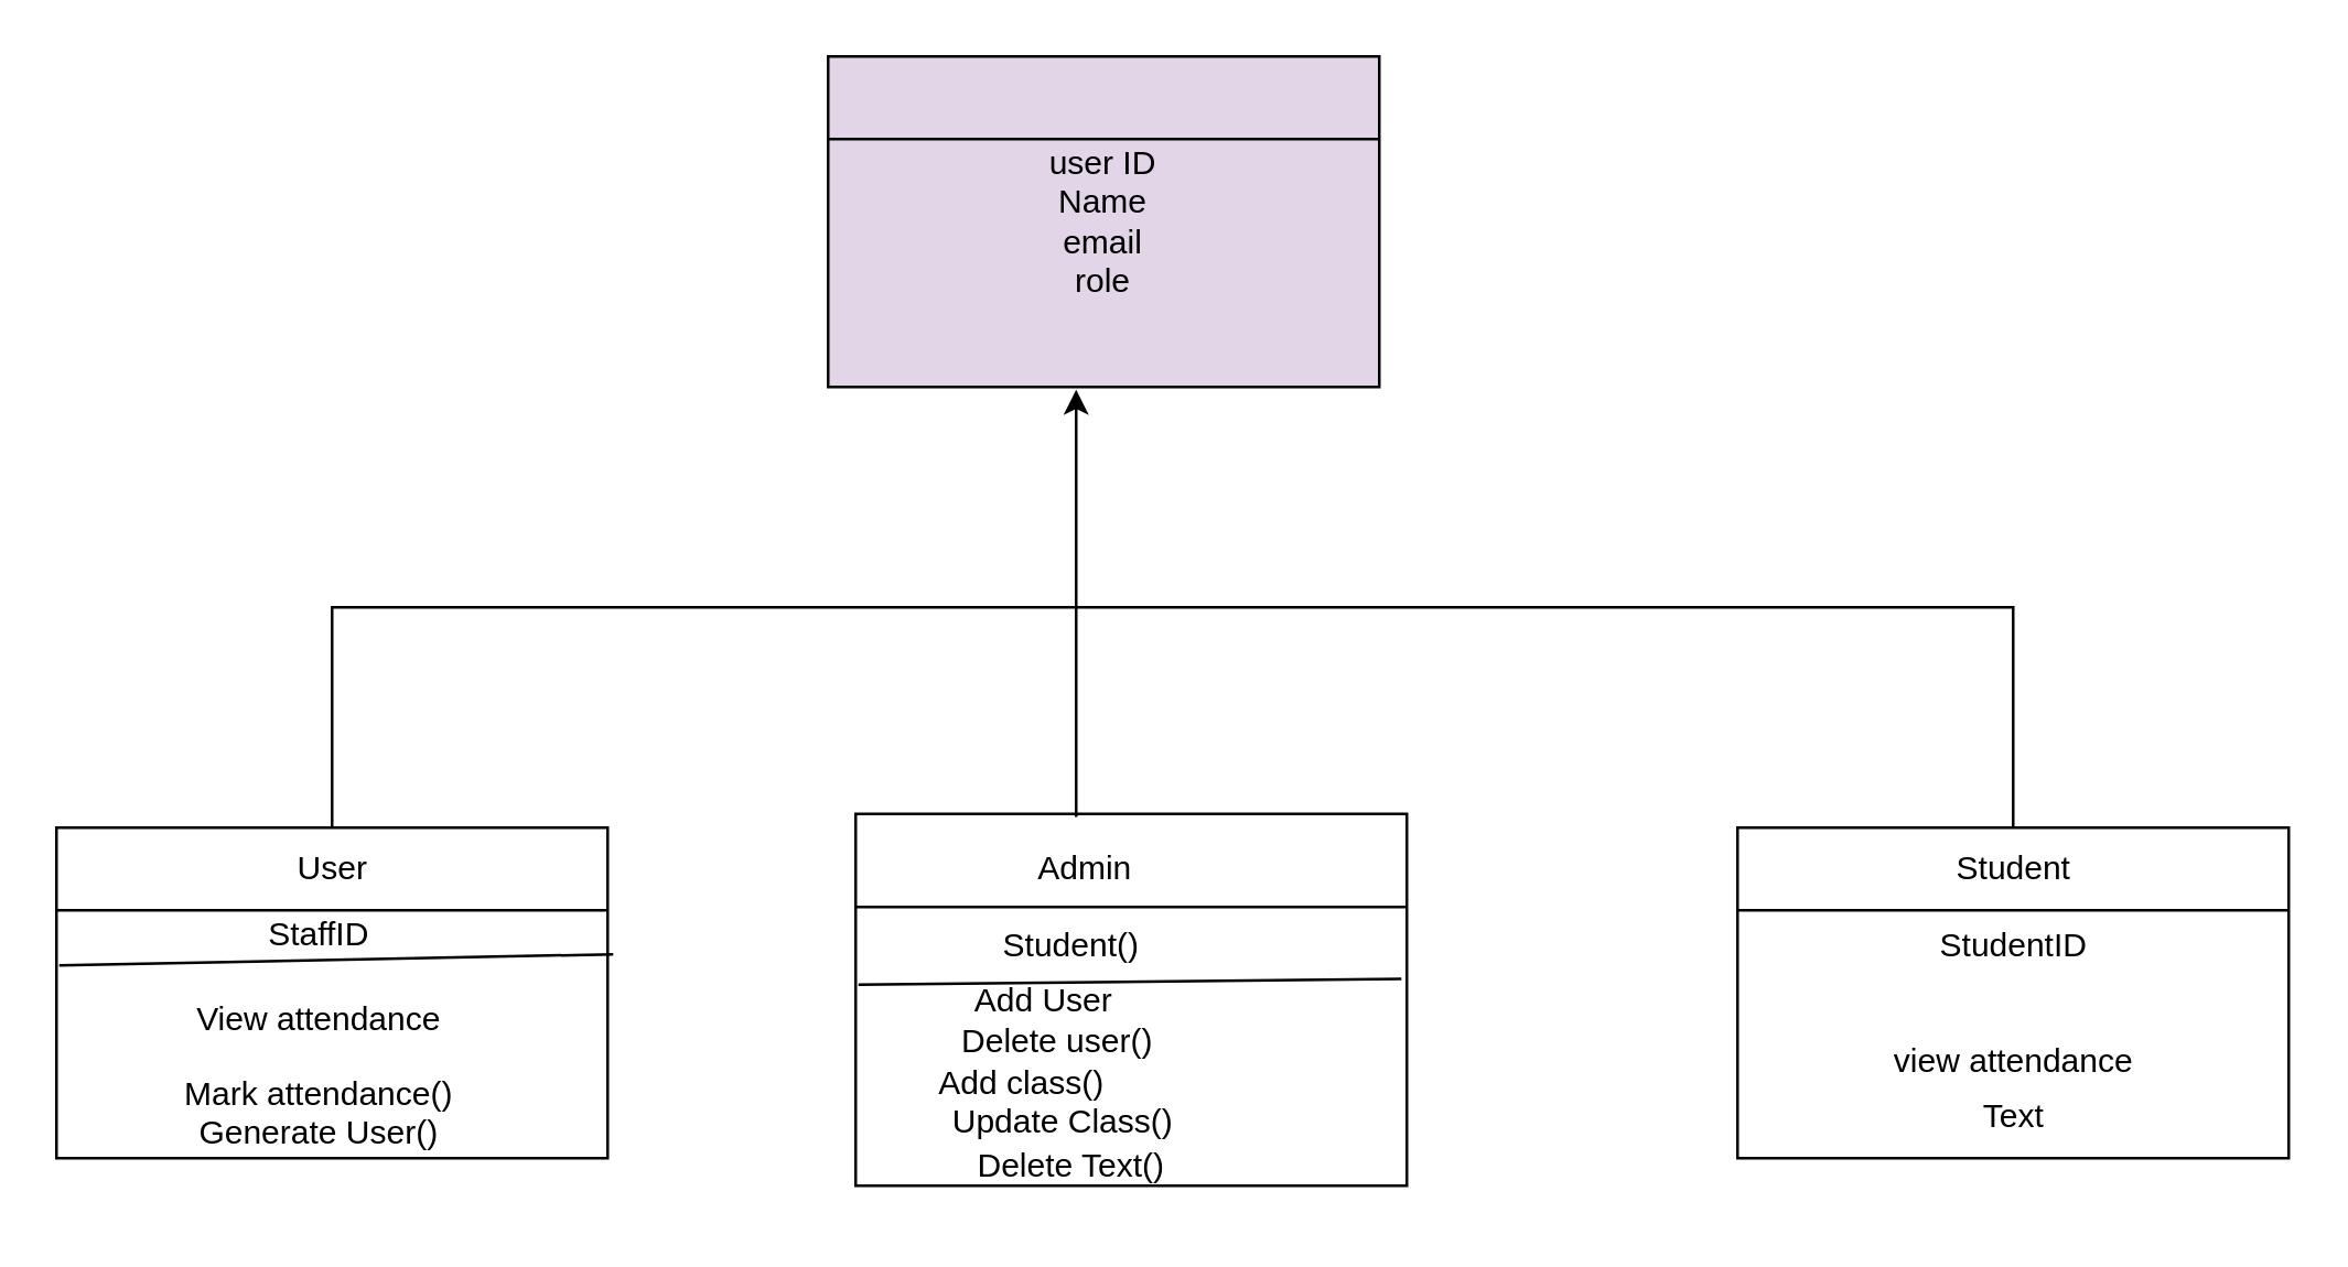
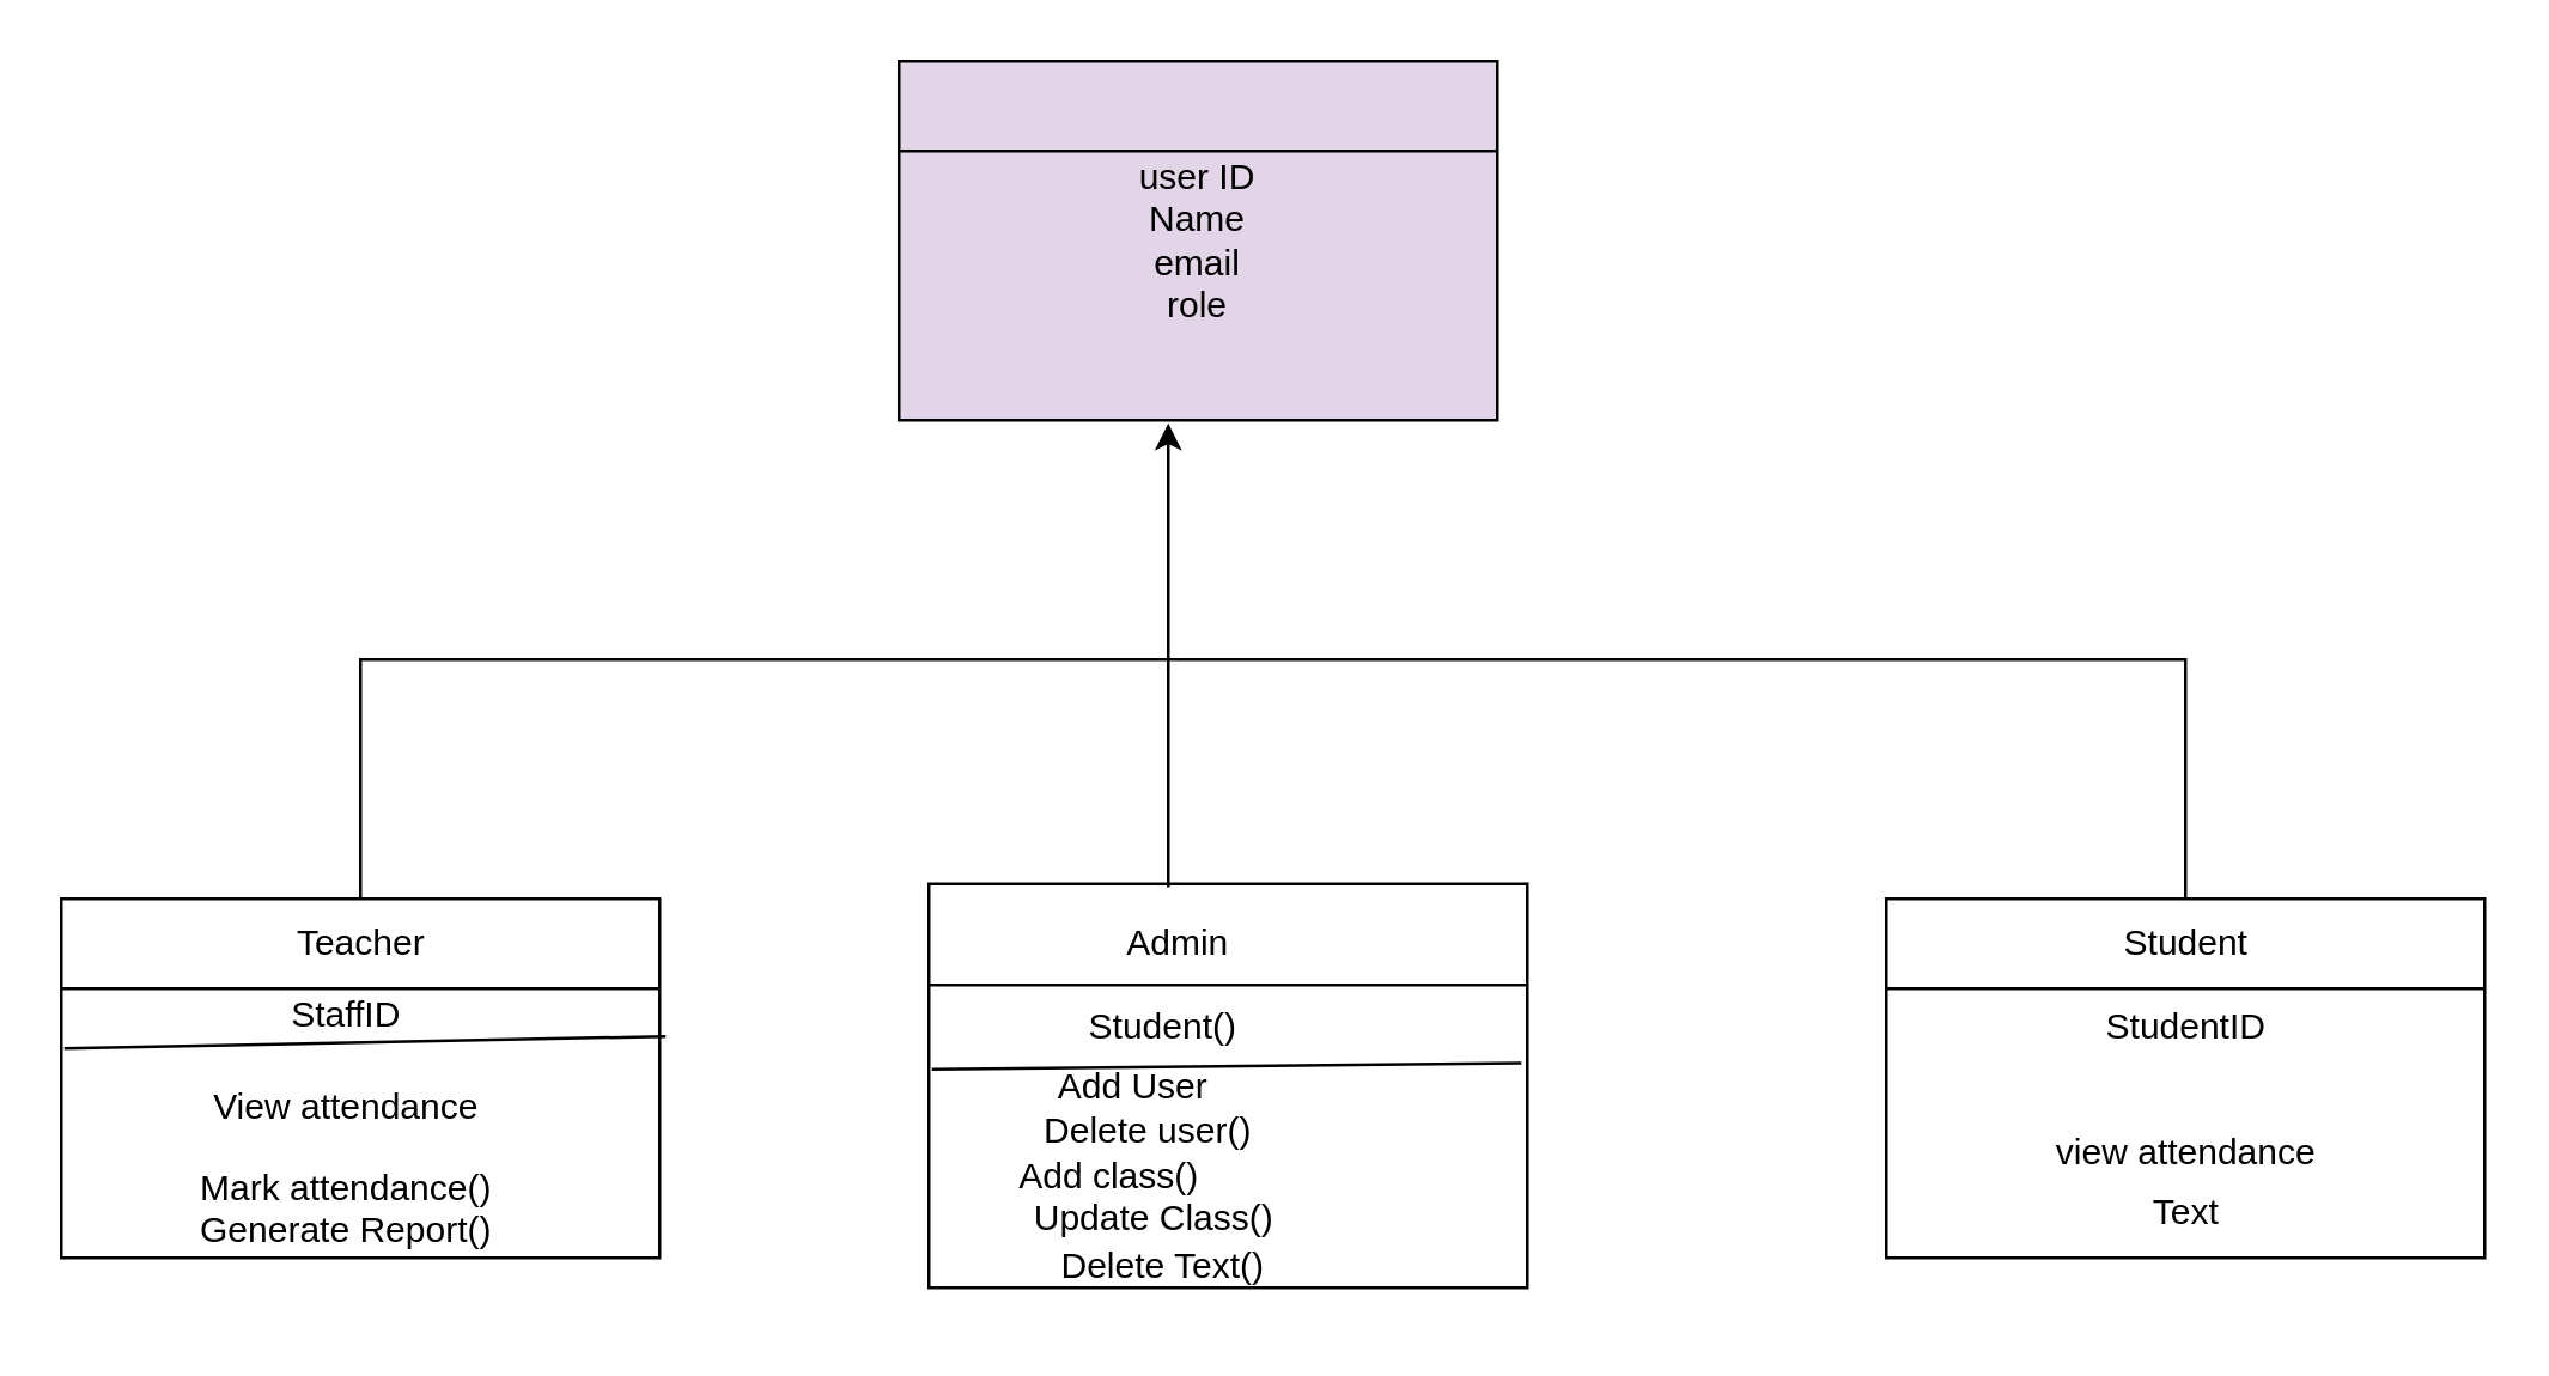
- <mxCell id="13" value="User" style="text;html=1;align=center;verticalAlign=middle;resizable=0;points=[];autosize=1;strokeColor=none;fillColor=none;" vertex="1" parent="1"><mxGeometry x="85" y="300" width="70" height="30" as="geometry" /></mxCell>
+ <mxCell id="13" value="Teacher" style="text;html=1;align=center;verticalAlign=middle;resizable=0;points=[];autosize=1;strokeColor=none;fillColor=none;" vertex="1" parent="1"><mxGeometry x="85" y="300" width="70" height="30" as="geometry" /></mxCell>
- <mxCell id="12" value="Generate User()" style="text;html=1;align=center;verticalAlign=middle;resizable=0;points=[];autosize=1;strokeColor=none;fillColor=none;" vertex="1" parent="1"><mxGeometry x="55" y="396" width="120" height="30" as="geometry" /></mxCell>
+ <mxCell id="12" value="Generate Report()" style="text;html=1;align=center;verticalAlign=middle;resizable=0;points=[];autosize=1;strokeColor=none;fillColor=none;" vertex="1" parent="1"><mxGeometry x="55" y="396" width="120" height="30" as="geometry" /></mxCell>
